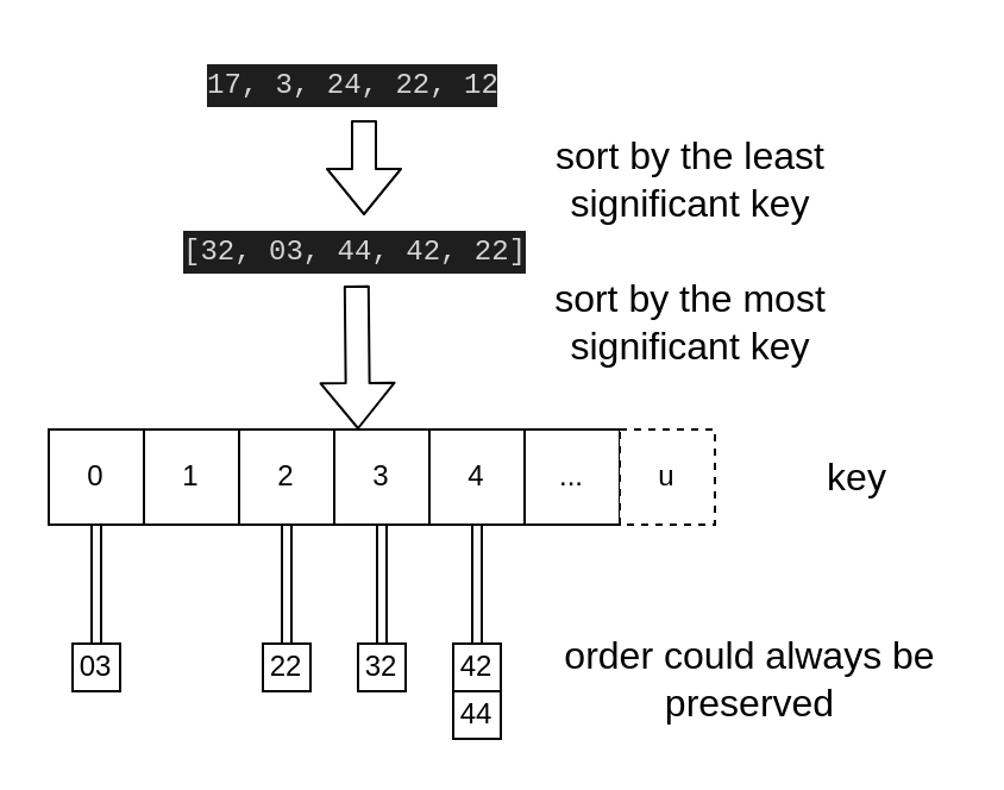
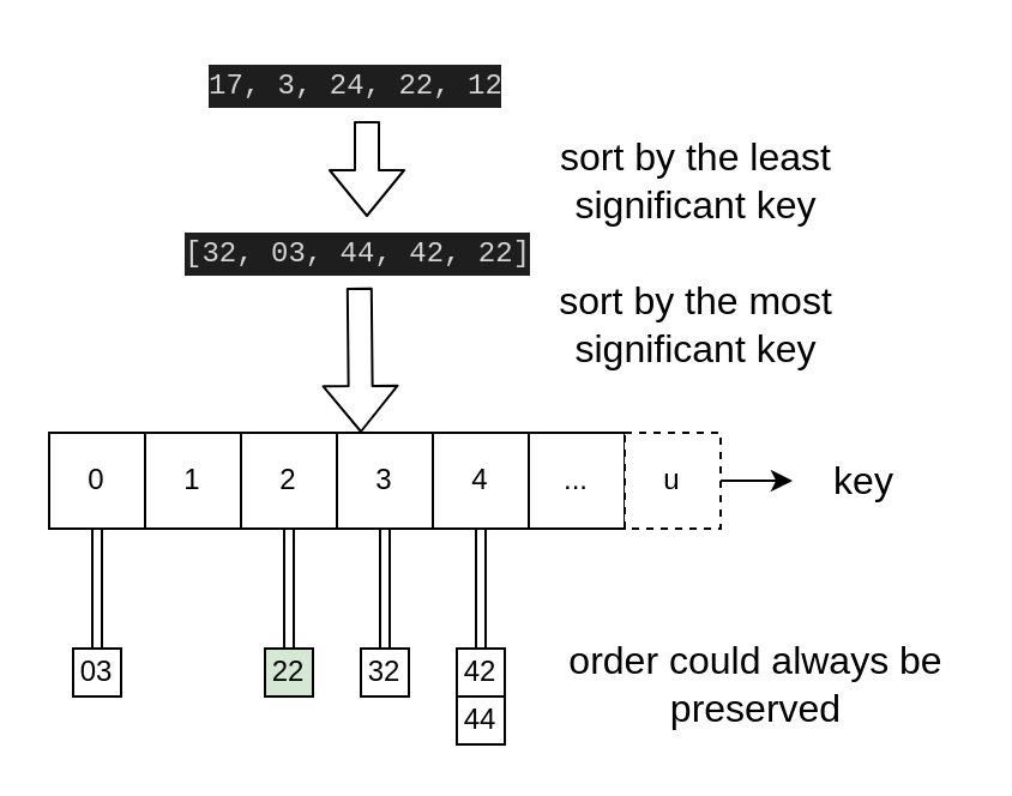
+ <mxCell id="12" value="" style="endArrow=classic;html=1;exitX=1;exitY=0.5;exitDx=0;exitDy=0;" edge="1" parent="1" source="24" target="11"><mxGeometry width="50" height="50" relative="1" as="geometry"><mxPoint x="-80" y="80" as="sourcePoint" /><mxPoint x="-30" y="30" as="targetPoint" /></mxGeometry></mxCell>
- <mxCell id="22" value="22" style="rounded=0;whiteSpace=wrap;html=1;" vertex="1" parent="1"><mxGeometry x="110" y="270" width="20" height="20" as="geometry" /></mxCell>
+ <mxCell id="22" value="22" style="rounded=0;whiteSpace=wrap;html=1;fillColor=#d5e8d4;" vertex="1" parent="1"><mxGeometry x="110" y="270" width="20" height="20" as="geometry" /></mxCell>
